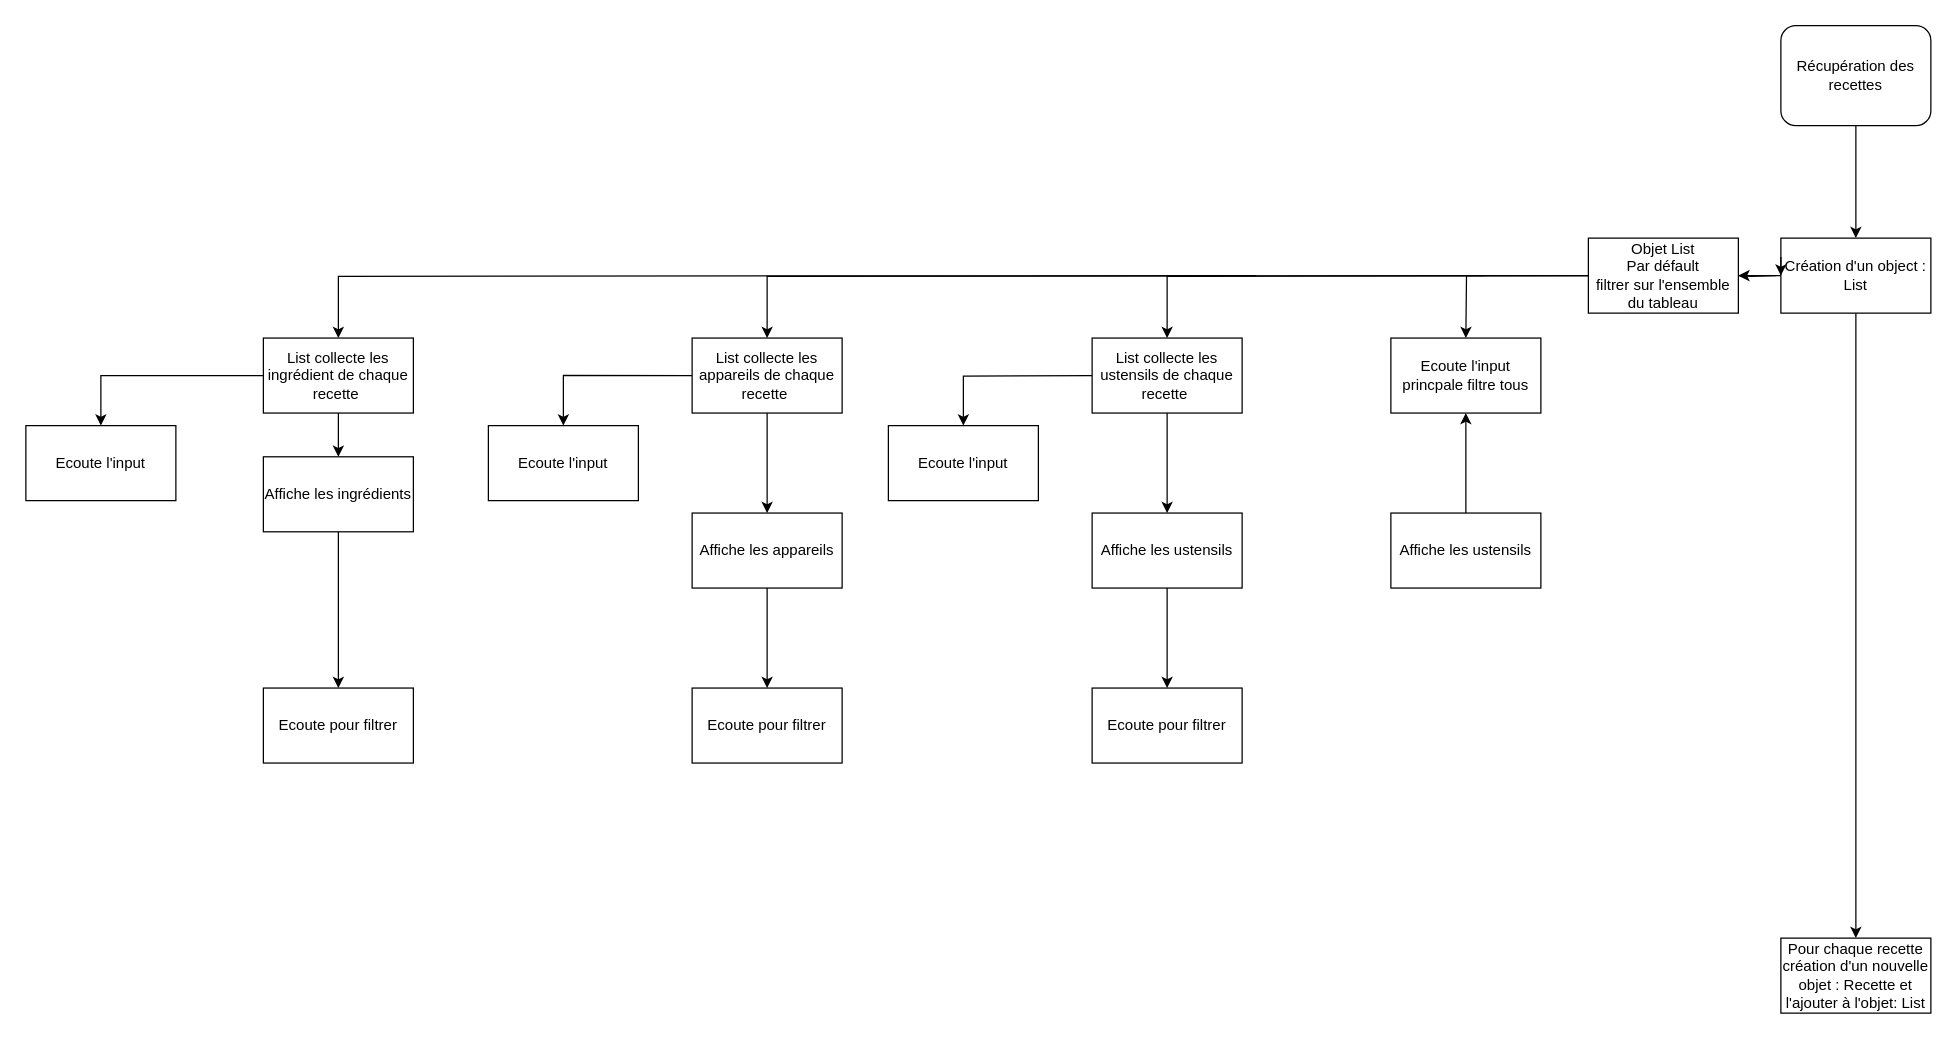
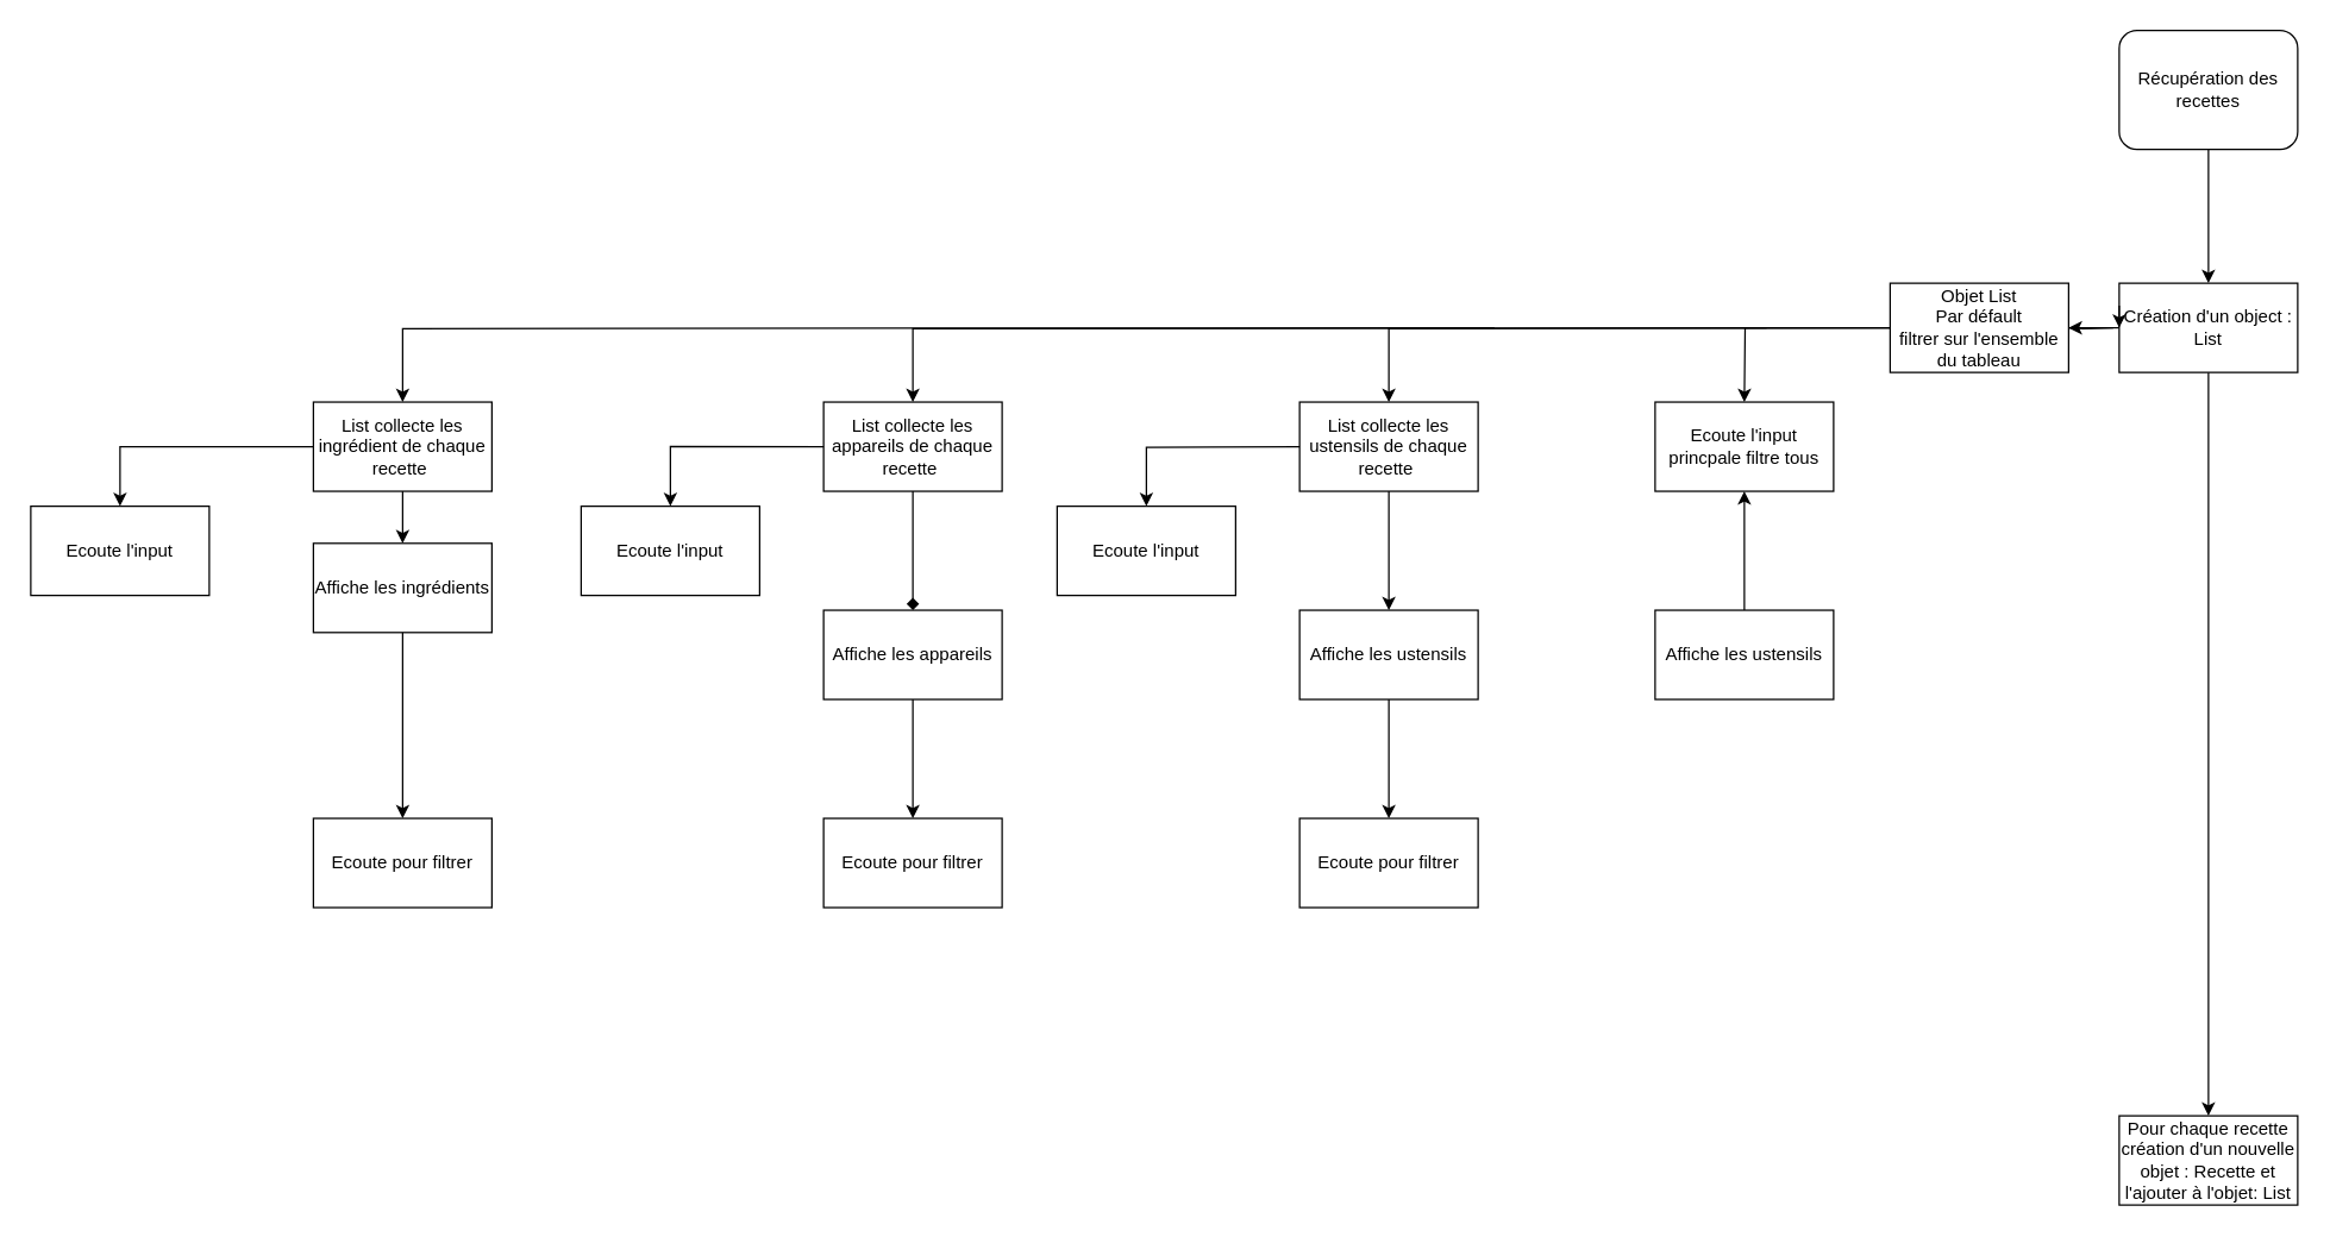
- <mxCell id="18" value="" style="edgeStyle=orthogonalEdgeStyle;rounded=0;orthogonalLoop=1;jettySize=auto;html=1;" edge="1" parent="1" source="19" target="21"><mxGeometry relative="1" as="geometry" /></mxCell>
+ <mxCell id="18" value="" style="edgeStyle=orthogonalEdgeStyle;rounded=0;orthogonalLoop=1;jettySize=auto;html=1;endArrow=diamond;" edge="1" parent="1" source="19" target="21"><mxGeometry relative="1" as="geometry" /></mxCell>
